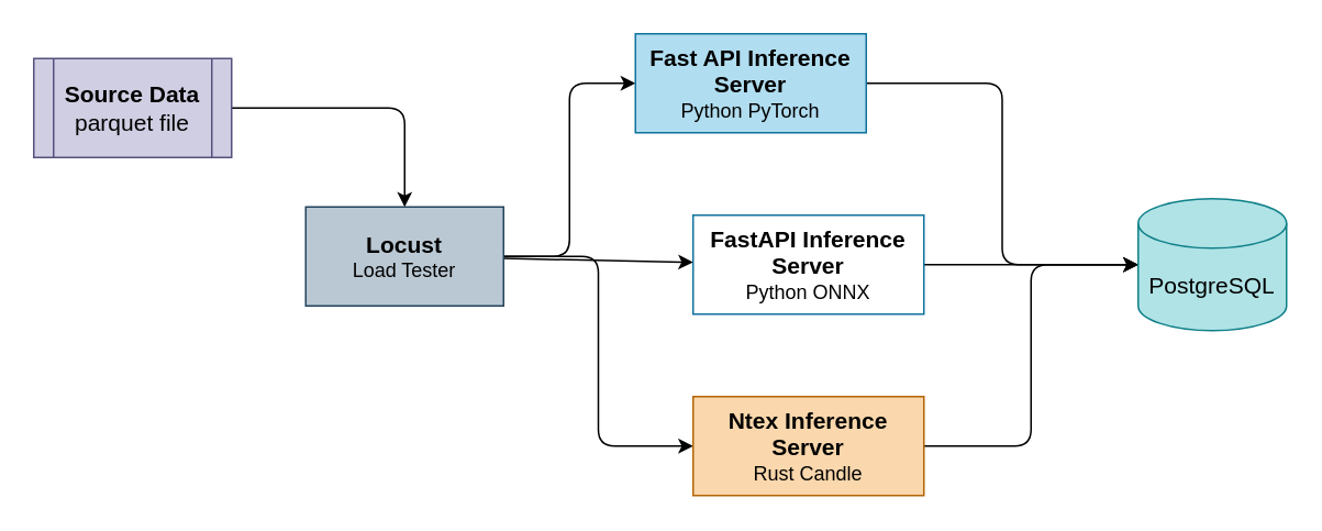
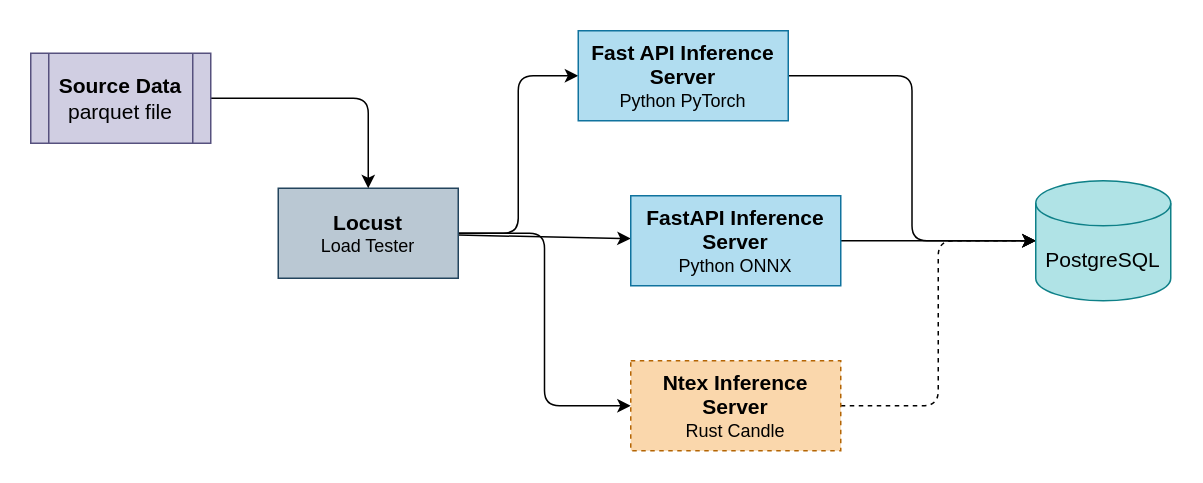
- <mxCell id="9" value="&lt;span style=&quot;font-size: 14px;&quot;&gt;&lt;b&gt;FastAPI Inference Server&lt;/b&gt;&lt;/span&gt;&lt;br&gt;Python ONNX" style="rounded=0;whiteSpace=wrap;html=1;fillColor=#ffffff;strokeColor=#10739e;" parent="1" vertex="1"><mxGeometry x="420" y="130" width="140" height="60" as="geometry" /></mxCell>
+ <mxCell id="9" value="&lt;span style=&quot;font-size: 14px;&quot;&gt;&lt;b&gt;FastAPI Inference Server&lt;/b&gt;&lt;/span&gt;&lt;br&gt;Python ONNX" style="rounded=0;whiteSpace=wrap;html=1;fillColor=#b1ddf0;strokeColor=#10739e;" parent="1" vertex="1"><mxGeometry x="420" y="130" width="140" height="60" as="geometry" /></mxCell>
- <mxCell id="10" style="edgeStyle=orthogonalEdgeStyle;html=1;entryX=0;entryY=0.5;entryDx=0;entryDy=0;entryPerimeter=0;fontSize=14;" parent="1" source="11" target="12" edge="1"><mxGeometry relative="1" as="geometry" /></mxCell>
+ <mxCell id="10" style="edgeStyle=orthogonalEdgeStyle;html=1;entryX=0;entryY=0.5;entryDx=0;entryDy=0;entryPerimeter=0;fontSize=14;dashed=1;" parent="1" source="11" target="12" edge="1"><mxGeometry relative="1" as="geometry" /></mxCell>
- <mxCell id="11" value="&lt;span style=&quot;font-size: 14px;&quot;&gt;&lt;b&gt;Ntex Inference Server&lt;/b&gt;&lt;/span&gt;&lt;br&gt;Rust Candle" style="rounded=0;whiteSpace=wrap;html=1;fillColor=#fad7ac;strokeColor=#b46504;" parent="1" vertex="1"><mxGeometry x="420" y="240" width="140" height="60" as="geometry" /></mxCell>
+ <mxCell id="11" value="&lt;span style=&quot;font-size: 14px;&quot;&gt;&lt;b&gt;Ntex Inference Server&lt;/b&gt;&lt;/span&gt;&lt;br&gt;Rust Candle" style="rounded=0;whiteSpace=wrap;html=1;fillColor=#fad7ac;strokeColor=#b46504;dashed=1;" parent="1" vertex="1"><mxGeometry x="420" y="240" width="140" height="60" as="geometry" /></mxCell>
